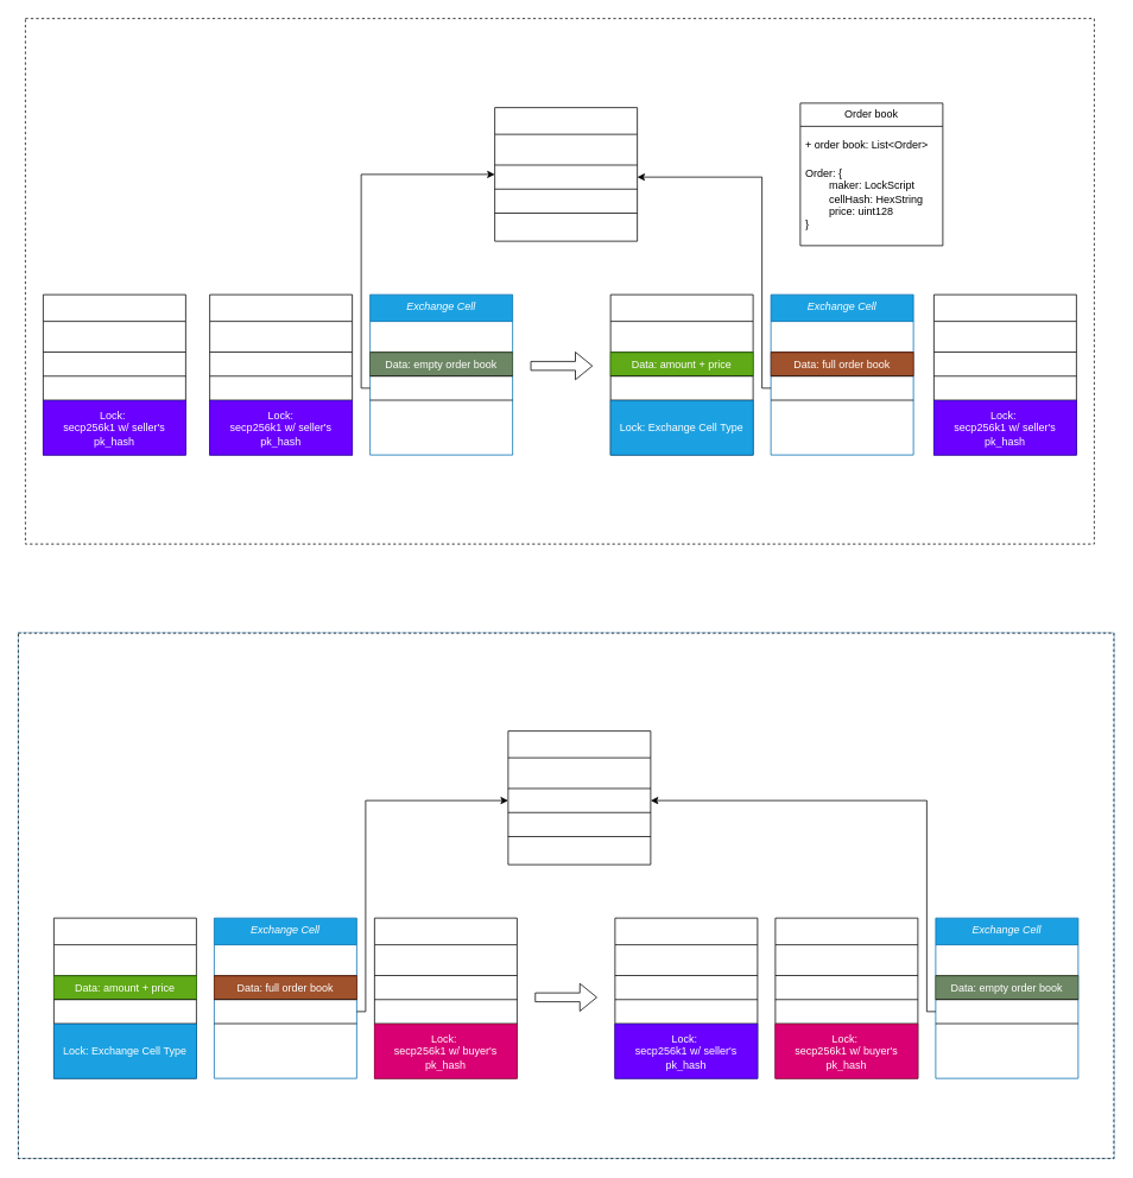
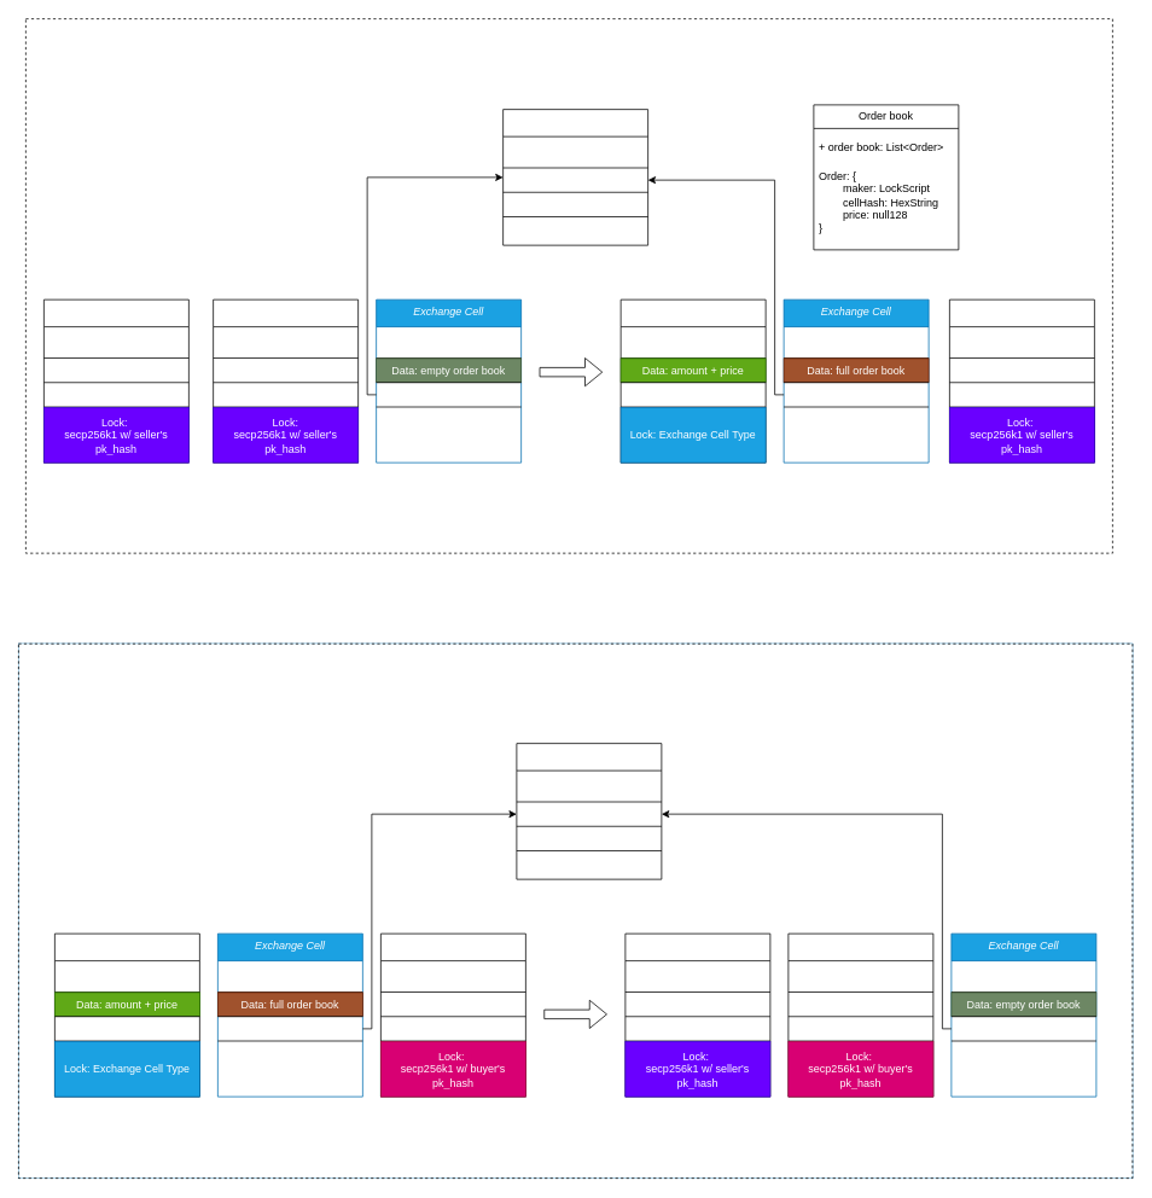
- <mxCell id="133" value="Order: {&lt;div&gt;&lt;span style=&quot;white-space: pre;&quot;&gt;&#09;&lt;/span&gt;maker: LockScript&lt;br&gt;&lt;/div&gt;&lt;div&gt;&lt;span style=&quot;white-space: pre;&quot;&gt;&#09;&lt;/span&gt;cellHash: HexString&lt;br&gt;&lt;/div&gt;&lt;div&gt;&lt;span style=&quot;white-space: pre;&quot;&gt;&#09;&lt;/span&gt;price: uint128&lt;br&gt;&lt;/div&gt;&lt;div&gt;}&lt;/div&gt;&lt;div&gt;&lt;span style=&quot;white-space: pre;&quot;&gt;&#09;&lt;/span&gt;&lt;br&gt;&lt;/div&gt;" style="text;strokeColor=none;fillColor=none;align=left;verticalAlign=top;spacingLeft=4;spacingRight=4;overflow=hidden;rotatable=0;points=[[0,0.5],[1,0.5]];portConstraint=eastwest;whiteSpace=wrap;html=1;container=0;" parent="130" vertex="1"><mxGeometry y="65" width="153" height="75" as="geometry" /></mxCell>
+ <mxCell id="133" value="Order: {&lt;div&gt;&lt;span style=&quot;white-space: pre;&quot;&gt;&#09;&lt;/span&gt;maker: LockScript&lt;br&gt;&lt;/div&gt;&lt;div&gt;&lt;span style=&quot;white-space: pre;&quot;&gt;&#09;&lt;/span&gt;cellHash: HexString&lt;br&gt;&lt;/div&gt;&lt;div&gt;&lt;span style=&quot;white-space: pre;&quot;&gt;&#09;&lt;/span&gt;price: null128&lt;br&gt;&lt;/div&gt;&lt;div&gt;}&lt;/div&gt;&lt;div&gt;&lt;span style=&quot;white-space: pre;&quot;&gt;&#09;&lt;/span&gt;&lt;br&gt;&lt;/div&gt;" style="text;strokeColor=none;fillColor=none;align=left;verticalAlign=top;spacingLeft=4;spacingRight=4;overflow=hidden;rotatable=0;points=[[0,0.5],[1,0.5]];portConstraint=eastwest;whiteSpace=wrap;html=1;container=0;" parent="130" vertex="1"><mxGeometry y="65" width="153" height="75" as="geometry" /></mxCell>
